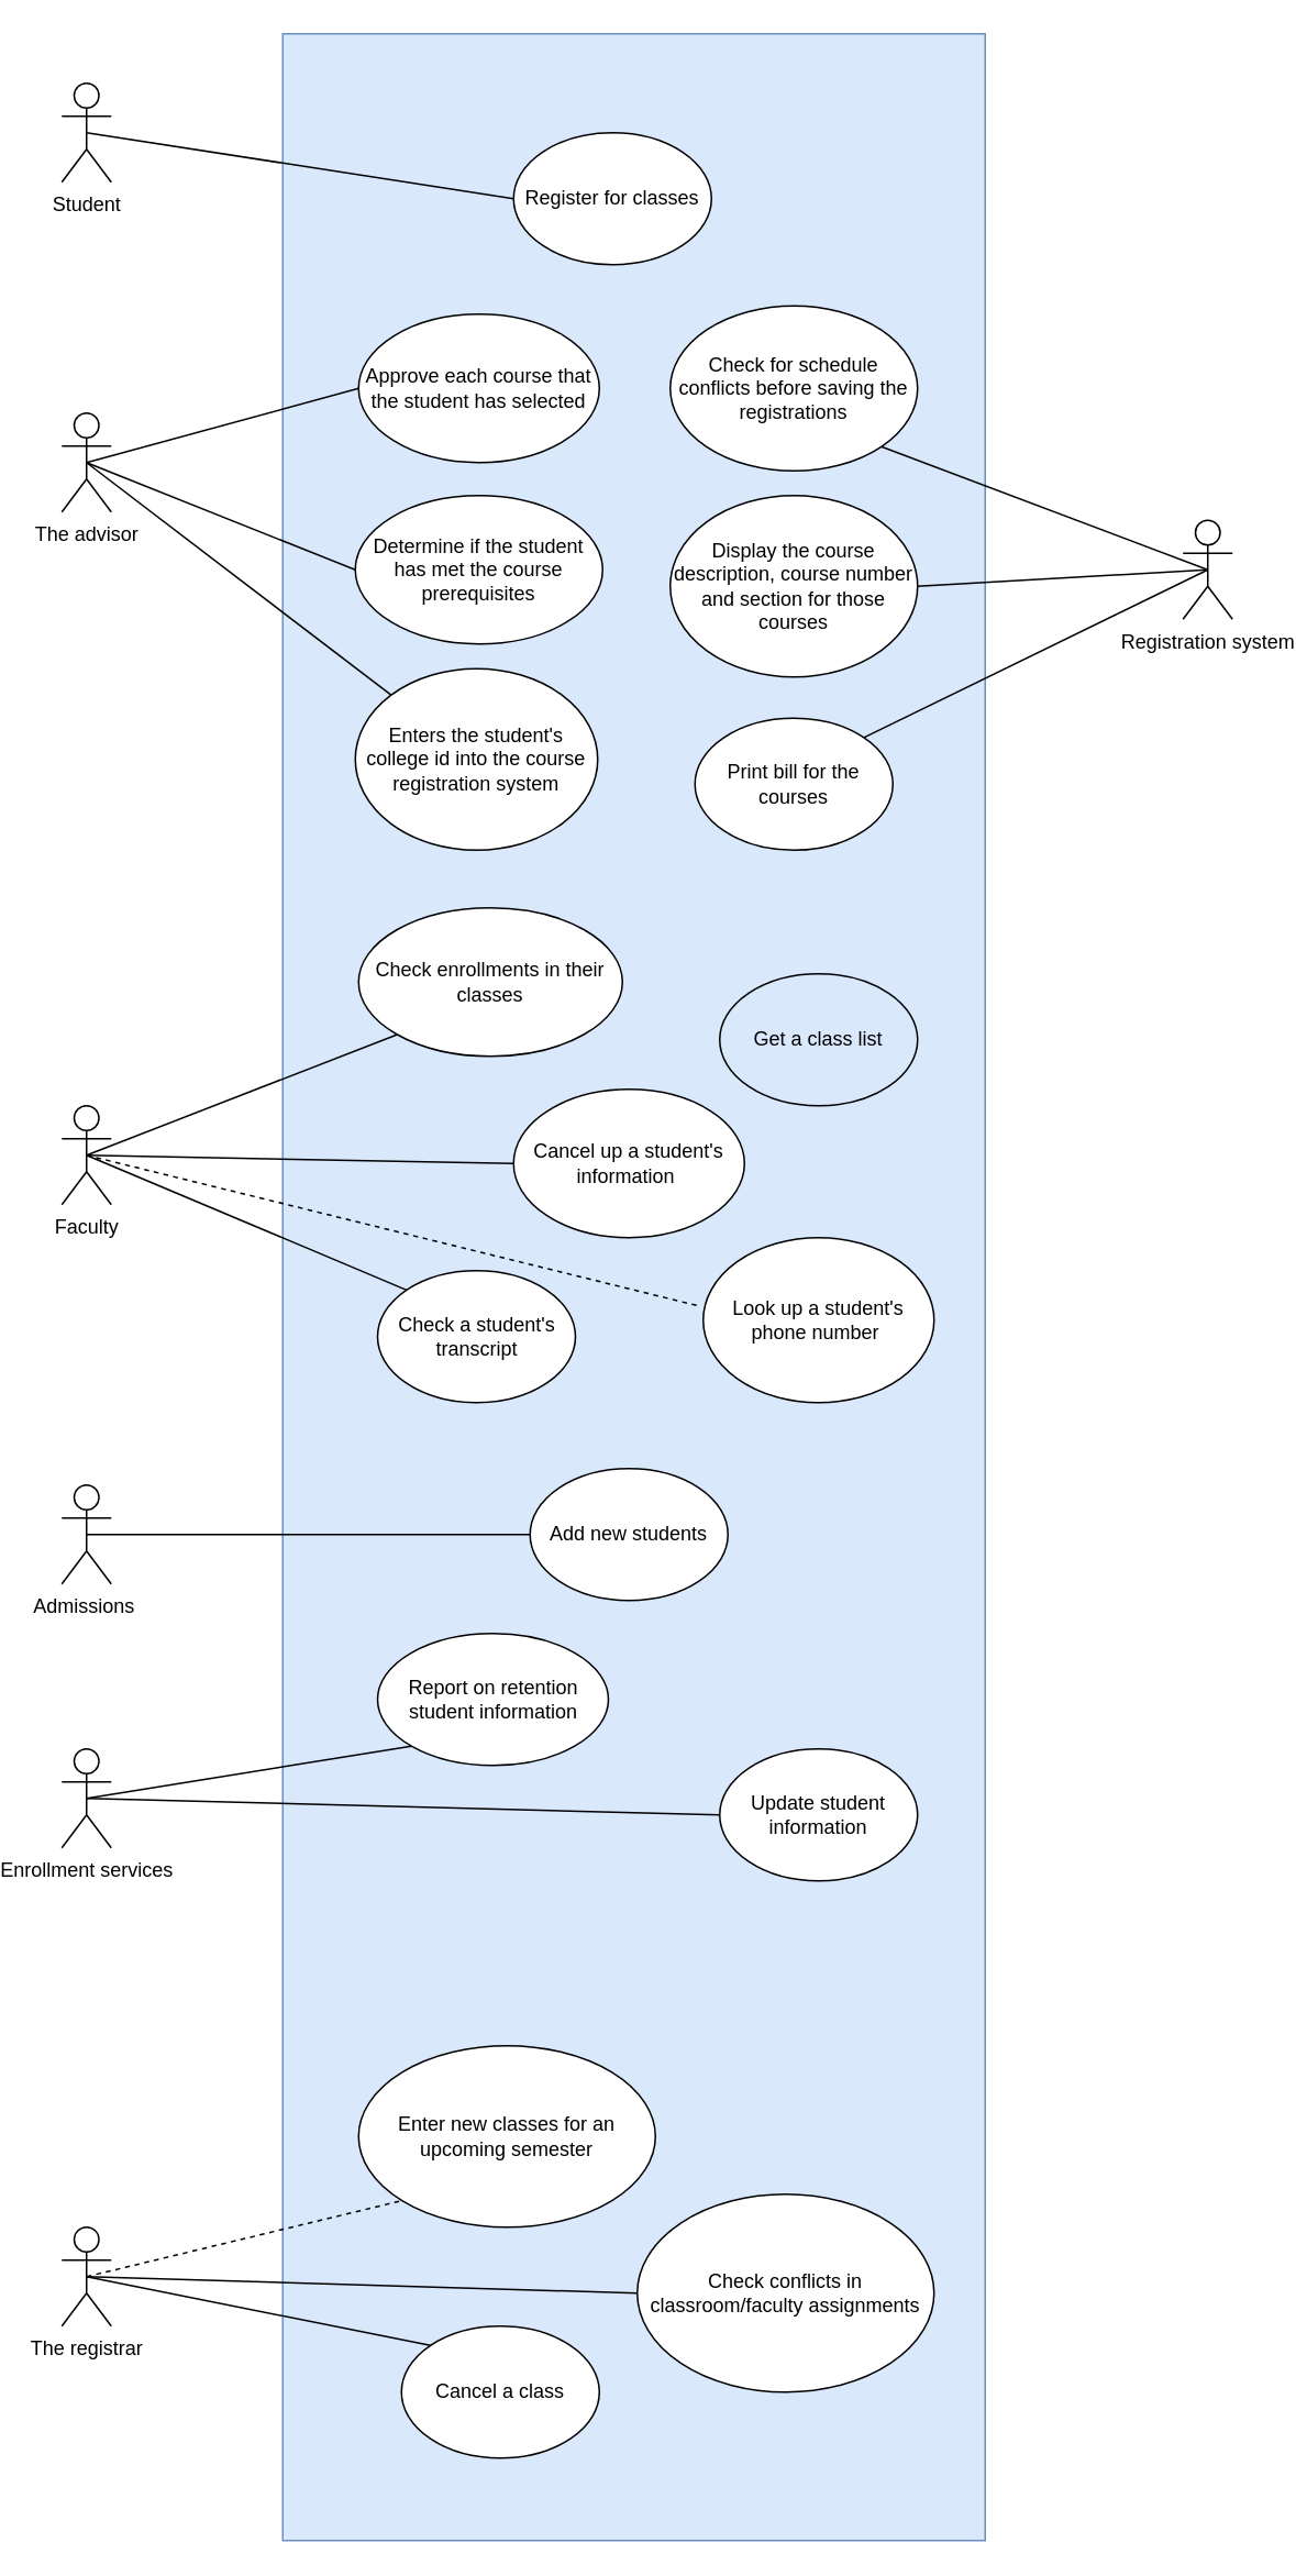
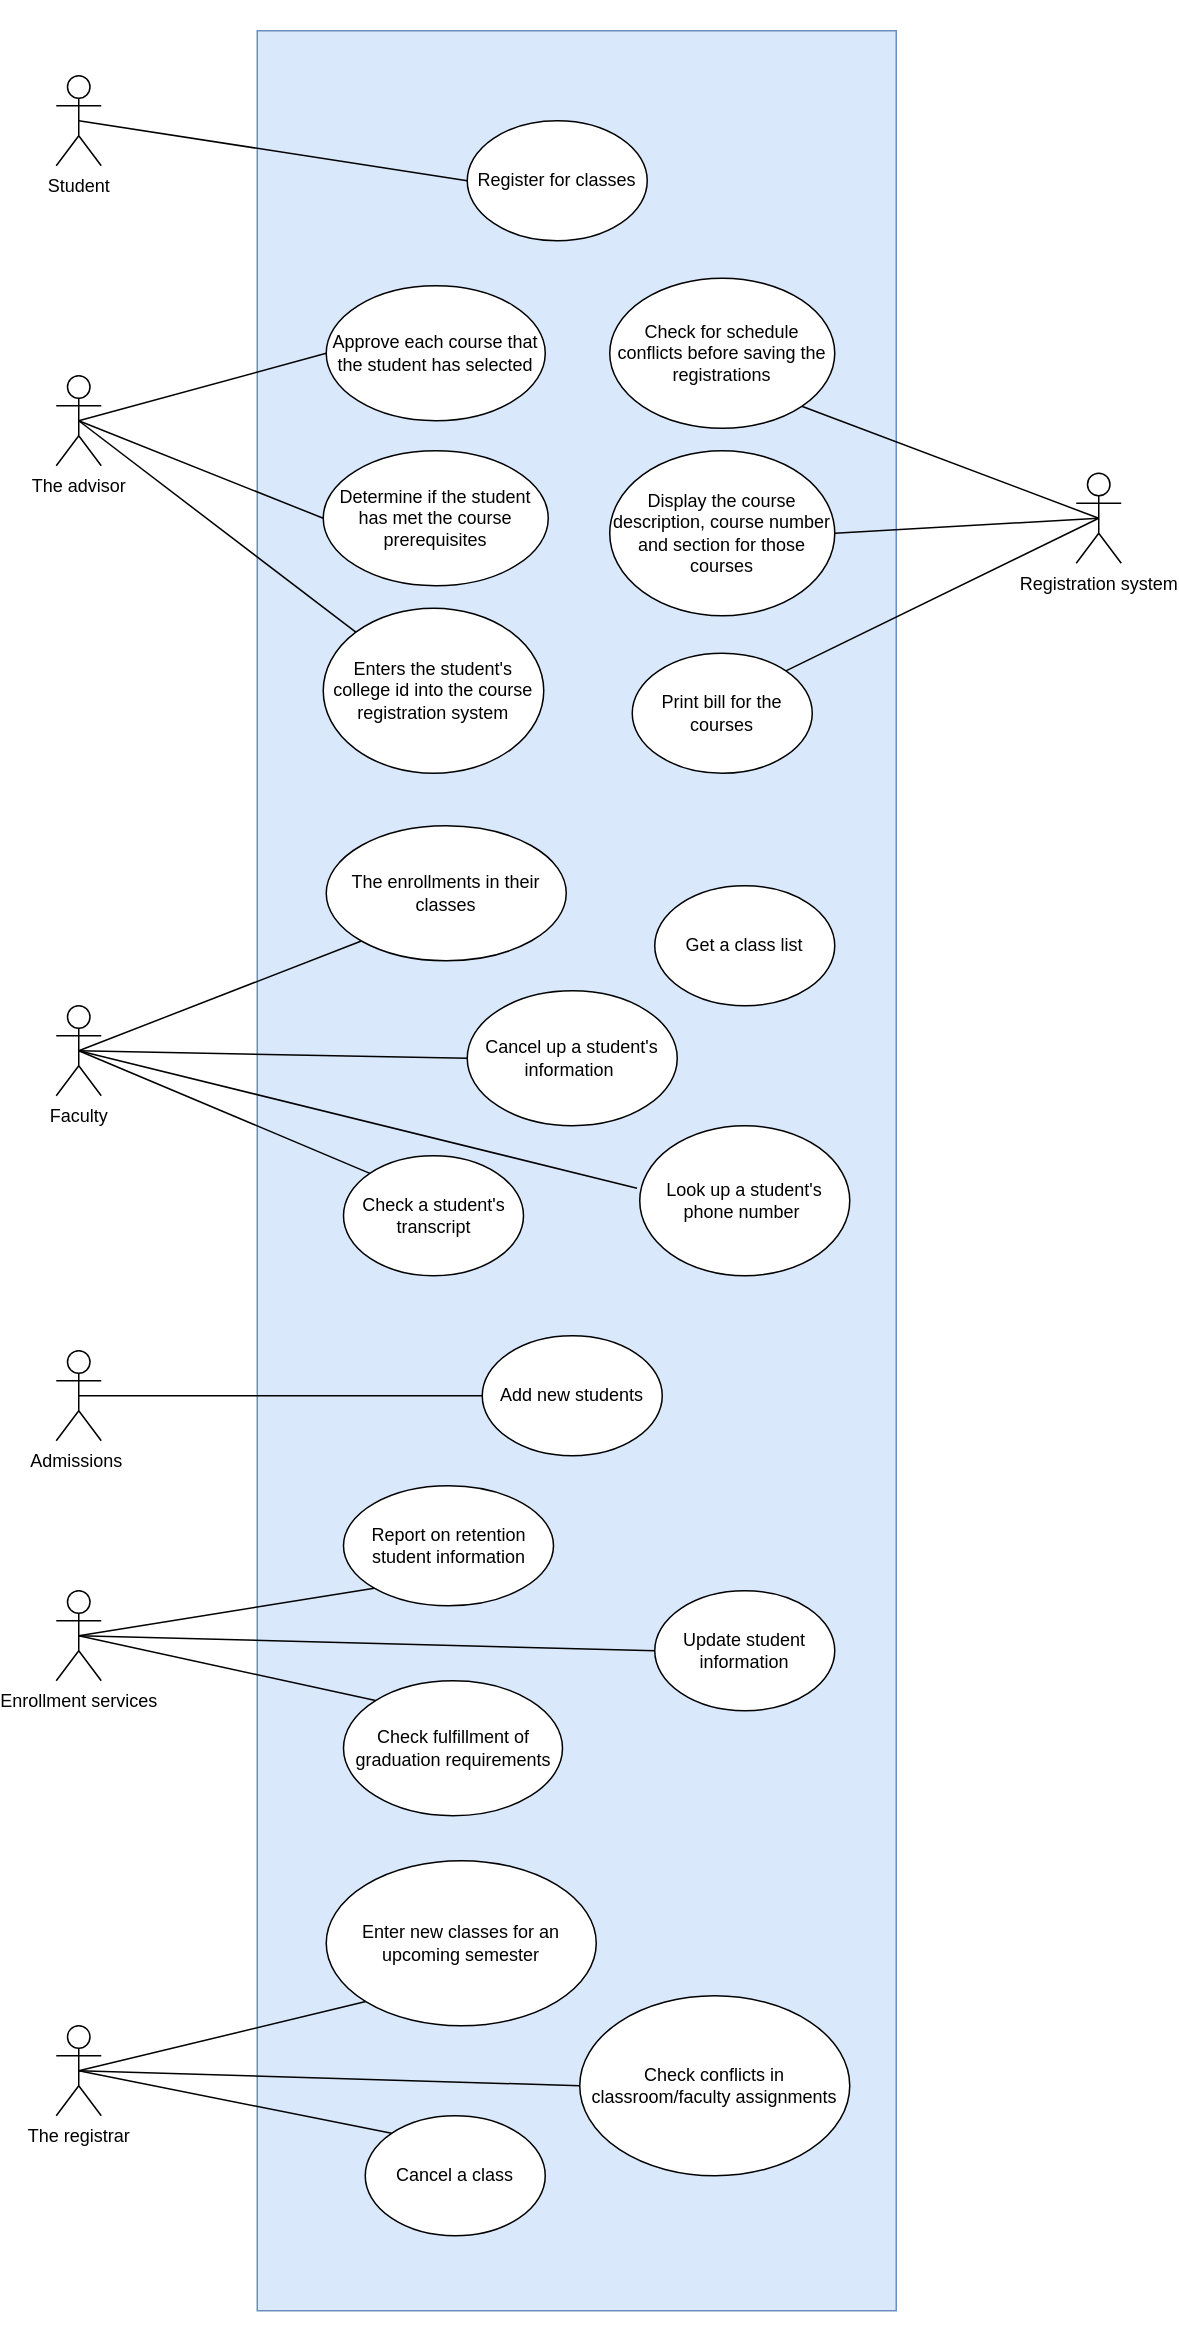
- <mxCell id="4" value="Check enrollments in their classes" style="ellipse;whiteSpace=wrap;html=1;" vertex="1" parent="1"><mxGeometry x="200" y="550" width="160" height="90" as="geometry" /></mxCell>
+ <mxCell id="4" value="The enrollments in their classes" style="ellipse;whiteSpace=wrap;html=1;" vertex="1" parent="1"><mxGeometry x="200" y="550" width="160" height="90" as="geometry" /></mxCell>
- <mxCell id="5" value="Get a class list" style="ellipse;whiteSpace=wrap;html=1;fillColor=#dae8fc;" vertex="1" parent="1"><mxGeometry x="419" y="590" width="120" height="80" as="geometry" /></mxCell>
+ <mxCell id="5" value="Get a class list" style="ellipse;whiteSpace=wrap;html=1;" vertex="1" parent="1"><mxGeometry x="419" y="590" width="120" height="80" as="geometry" /></mxCell>
- <mxCell id="34" value="" style="endArrow=none;html=1;exitX=0.5;exitY=0.5;exitDx=0;exitDy=0;exitPerimeter=0;entryX=-0.013;entryY=0.416;entryDx=0;entryDy=0;entryPerimeter=0;dashed=1;" edge="1" parent="1" source="3" target="7"><mxGeometry width="50" height="50" relative="1" as="geometry"><mxPoint x="320" y="640" as="sourcePoint" /><mxPoint x="370" y="590" as="targetPoint" /></mxGeometry></mxCell>
+ <mxCell id="34" value="" style="endArrow=none;html=1;exitX=0.5;exitY=0.5;exitDx=0;exitDy=0;exitPerimeter=0;entryX=-0.013;entryY=0.416;entryDx=0;entryDy=0;entryPerimeter=0;" edge="1" parent="1" source="3" target="7"><mxGeometry width="50" height="50" relative="1" as="geometry"><mxPoint x="320" y="640" as="sourcePoint" /><mxPoint x="370" y="590" as="targetPoint" /></mxGeometry></mxCell>
+ <mxCell id="39" value="" style="endArrow=none;html=1;entryX=0;entryY=0;entryDx=0;entryDy=0;exitX=0.5;exitY=0.5;exitDx=0;exitDy=0;exitPerimeter=0;" edge="1" parent="1" source="12" target="15"><mxGeometry width="50" height="50" relative="1" as="geometry"><mxPoint x="-30" y="1110" as="sourcePoint" /><mxPoint x="370" y="1090" as="targetPoint" /></mxGeometry></mxCell>
+ <mxCell id="15" value="Check fulfillment of graduation requirements" style="ellipse;whiteSpace=wrap;html=1;" vertex="1" parent="1"><mxGeometry x="211.5" y="1120" width="146" height="90" as="geometry" /></mxCell>
- <mxCell id="41" value="" style="endArrow=none;html=1;exitX=0.5;exitY=0.5;exitDx=0;exitDy=0;exitPerimeter=0;entryX=0;entryY=1;entryDx=0;entryDy=0;dashed=1;" edge="1" parent="1" source="29" target="30"><mxGeometry width="50" height="50" relative="1" as="geometry"><mxPoint x="320" y="1440" as="sourcePoint" /><mxPoint x="370" y="1390" as="targetPoint" /></mxGeometry></mxCell>
+ <mxCell id="41" value="" style="endArrow=none;html=1;exitX=0.5;exitY=0.5;exitDx=0;exitDy=0;exitPerimeter=0;entryX=0;entryY=1;entryDx=0;entryDy=0;" edge="1" parent="1" source="29" target="30"><mxGeometry width="50" height="50" relative="1" as="geometry"><mxPoint x="320" y="1440" as="sourcePoint" /><mxPoint x="370" y="1390" as="targetPoint" /></mxGeometry></mxCell>
